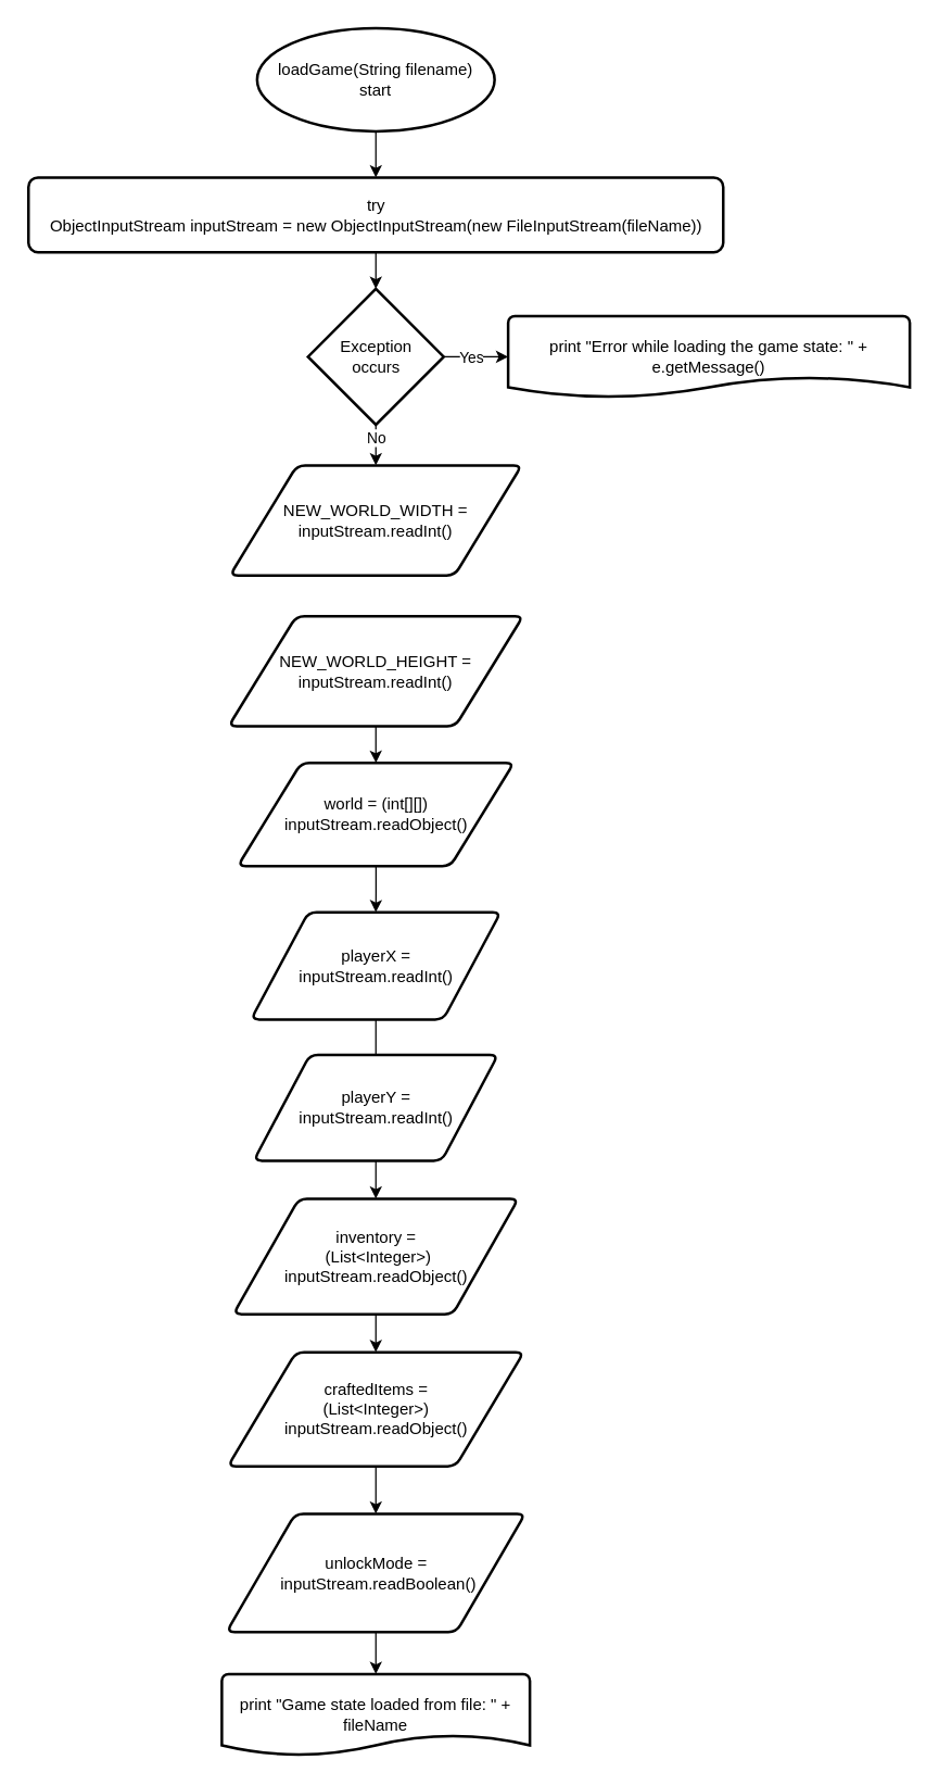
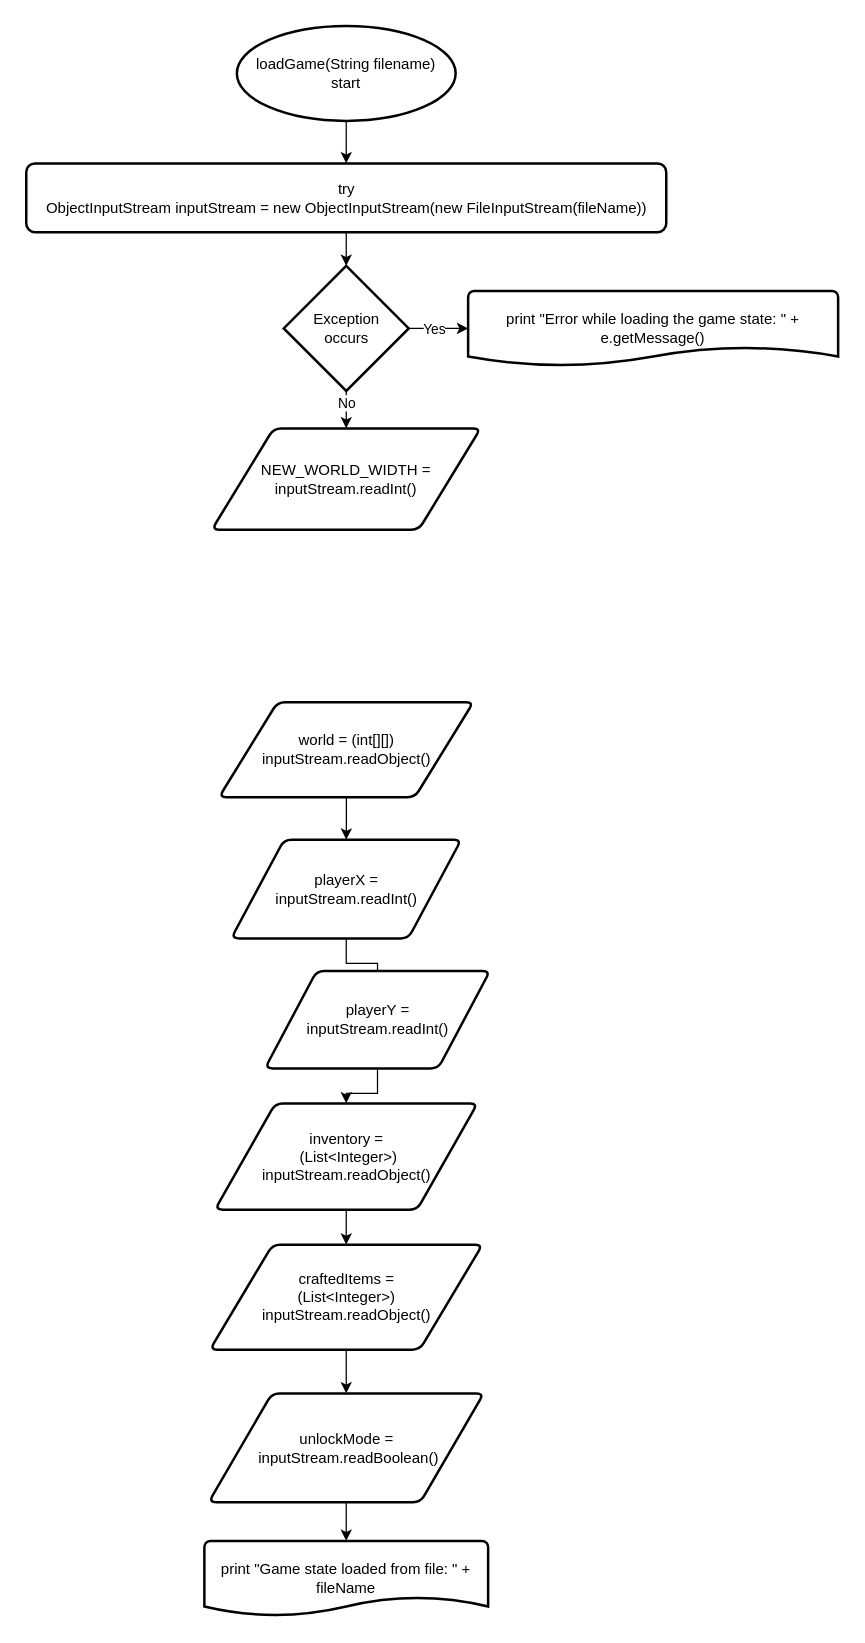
- <mxCell id="14" value="NEW_WORLD_HEIGHT = inputStream.readInt()" style="shape=parallelogram;html=1;strokeWidth=2;perimeter=parallelogramPerimeter;whiteSpace=wrap;rounded=1;arcSize=12;size=0.23;" vertex="1" parent="1"><mxGeometry x="168" y="453" width="217" height="81" as="geometry" /></mxCell>
- <mxCell id="13" value="" style="edgeStyle=orthogonalEdgeStyle;rounded=0;orthogonalLoop=1;jettySize=auto;html=1;" edge="1" parent="1" source="14" target="16"><mxGeometry relative="1" as="geometry" /></mxCell>
- <mxCell id="20" value="playerY =&lt;br&gt;inputStream.readInt()" style="shape=parallelogram;html=1;strokeWidth=2;perimeter=parallelogramPerimeter;whiteSpace=wrap;rounded=1;arcSize=12;size=0.23;" vertex="1" parent="1"><mxGeometry x="186.5" y="776" width="180" height="78" as="geometry" /></mxCell>
+ <mxCell id="20" value="playerY =&lt;br&gt;inputStream.readInt()" style="shape=parallelogram;html=1;strokeWidth=2;perimeter=parallelogramPerimeter;whiteSpace=wrap;rounded=1;arcSize=12;size=0.23;" vertex="1" parent="1"><mxGeometry x="211.5" y="776" width="180" height="78" as="geometry" /></mxCell>
